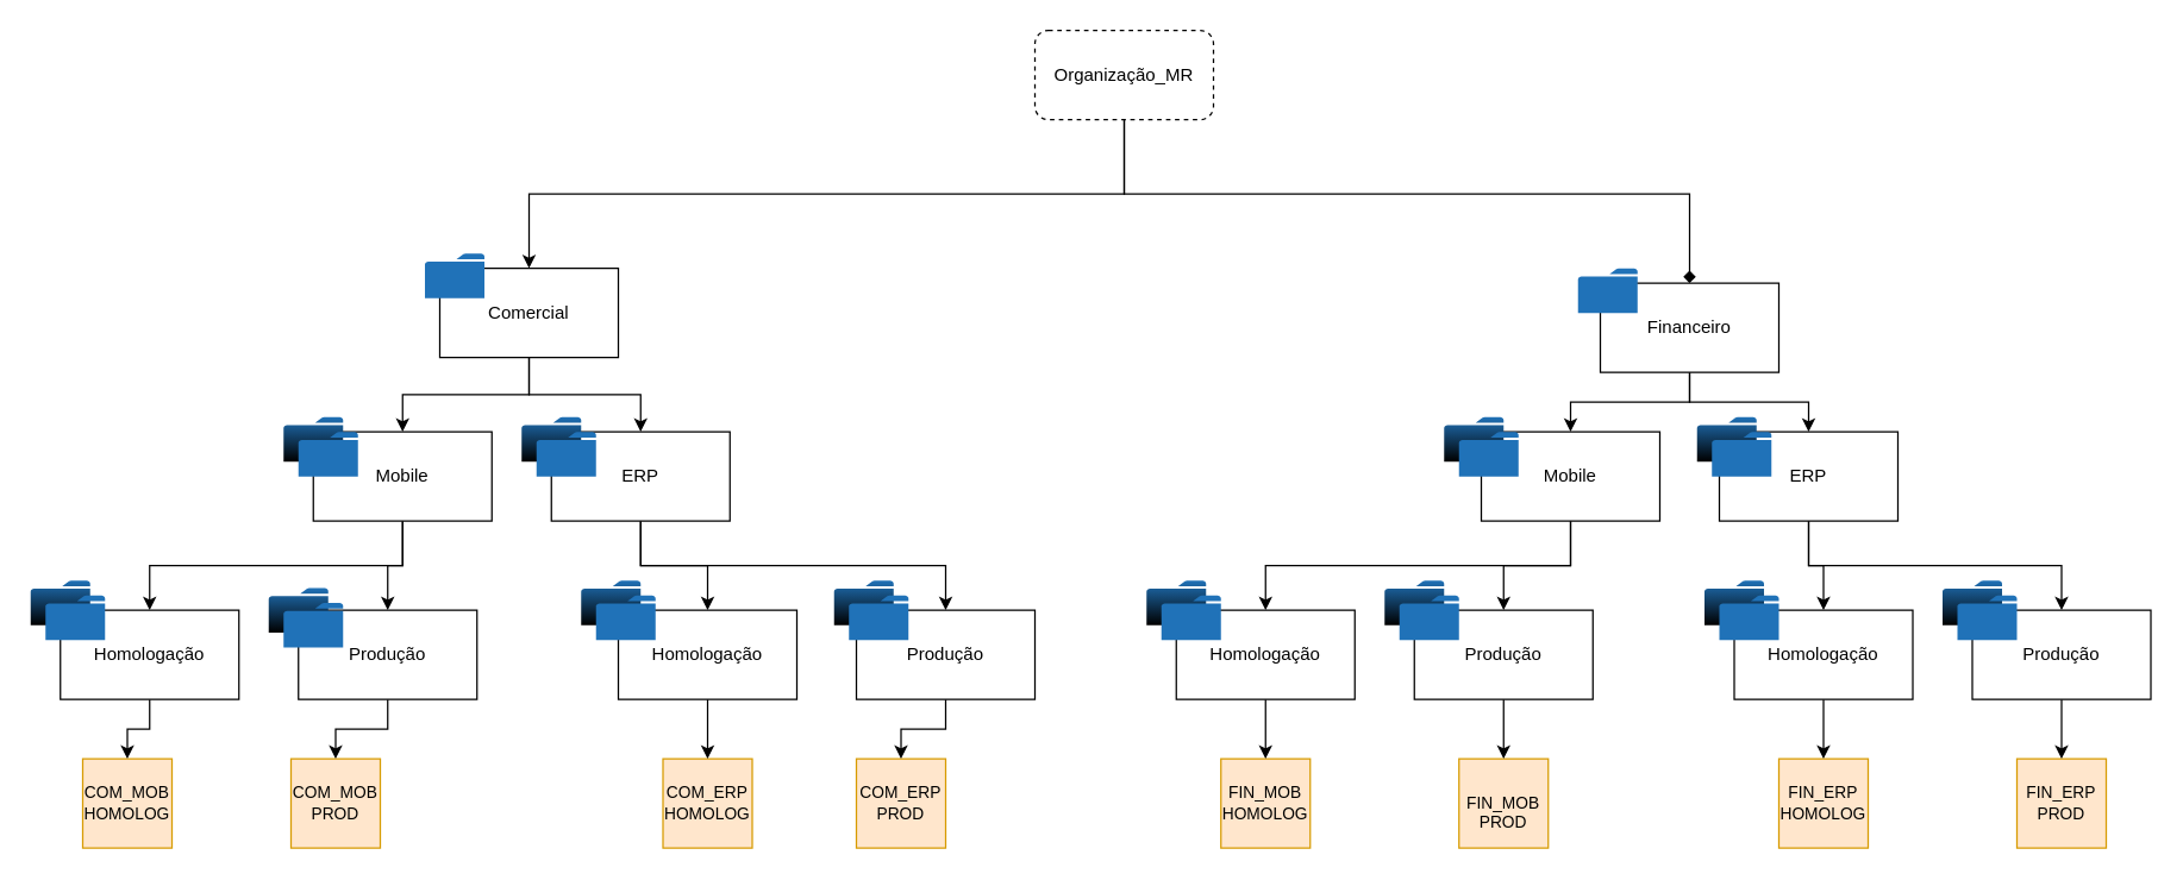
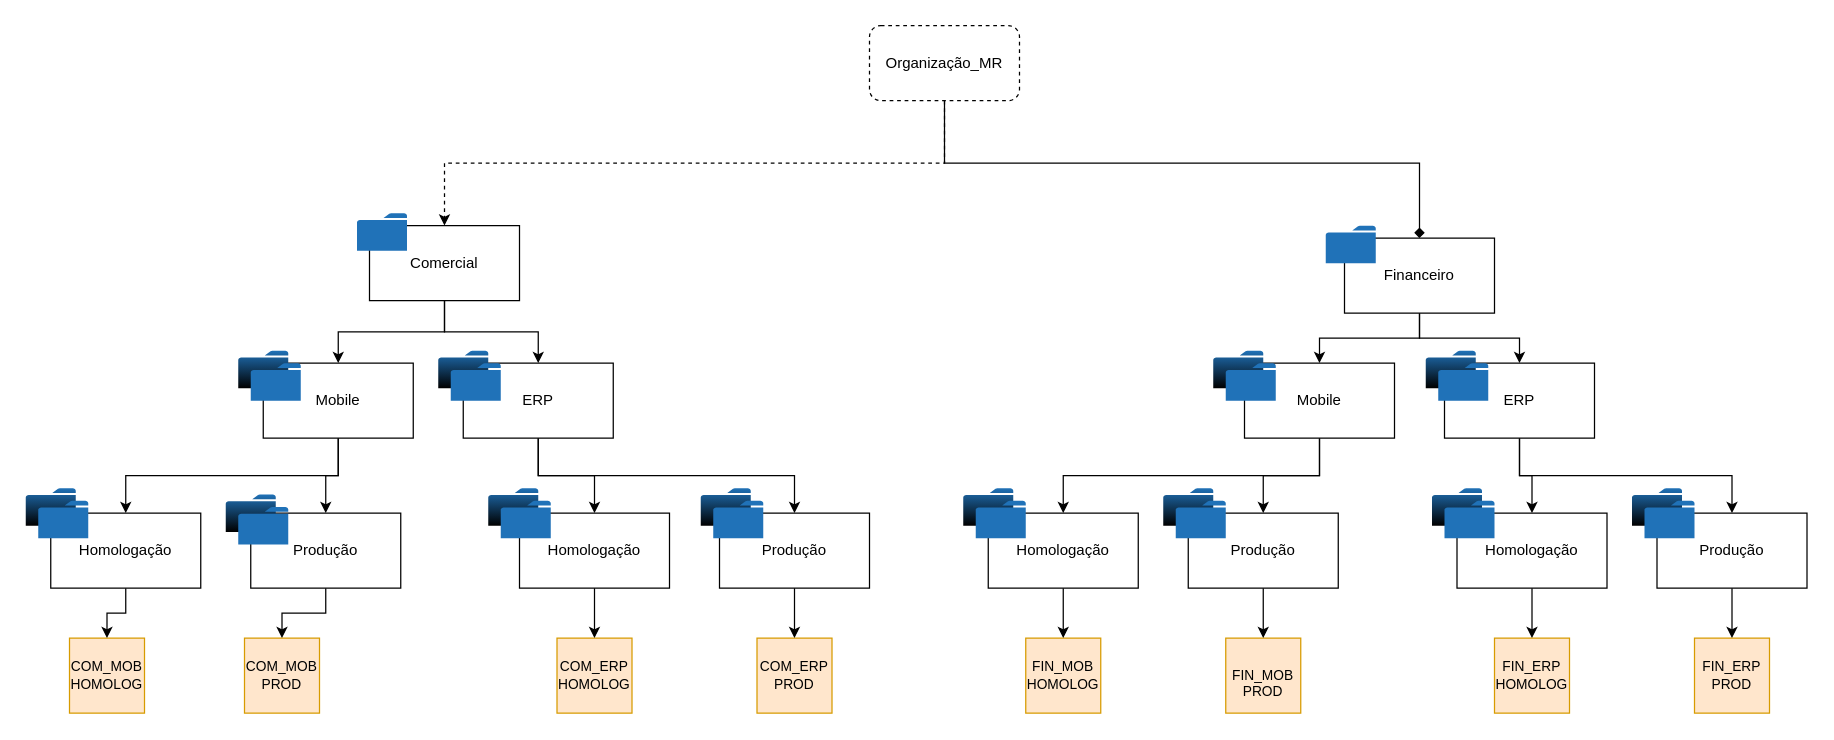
- <mxCell id="2" style="edgeStyle=orthogonalEdgeStyle;rounded=0;orthogonalLoop=1;jettySize=auto;html=1;exitX=0.5;exitY=1;exitDx=0;exitDy=0;" edge="1" parent="1" source="4" target="7"><mxGeometry relative="1" as="geometry" /></mxCell>
+ <mxCell id="2" style="edgeStyle=orthogonalEdgeStyle;rounded=0;orthogonalLoop=1;jettySize=auto;html=1;exitX=0.5;exitY=1;exitDx=0;exitDy=0;dashed=1;" edge="1" parent="1" source="4" target="7"><mxGeometry relative="1" as="geometry" /></mxCell>
- <mxCell id="26" value="COM_ERP&lt;br style=&quot;font-size: 11px;&quot;&gt;PROD" style="whiteSpace=wrap;html=1;aspect=fixed;fontSize=11;labelBackgroundColor=none;fillColor=#ffe6cc;strokeColor=#d79b00;" parent="1" vertex="1"><mxGeometry x="575" y="510" width="60" height="60" as="geometry" /></mxCell>
+ <mxCell id="26" value="COM_ERP&lt;br style=&quot;font-size: 11px;&quot;&gt;PROD" style="whiteSpace=wrap;html=1;aspect=fixed;fontSize=11;labelBackgroundColor=none;fillColor=#ffe6cc;strokeColor=#d79b00;" parent="1" vertex="1"><mxGeometry x="605" y="510" width="60" height="60" as="geometry" /></mxCell>
